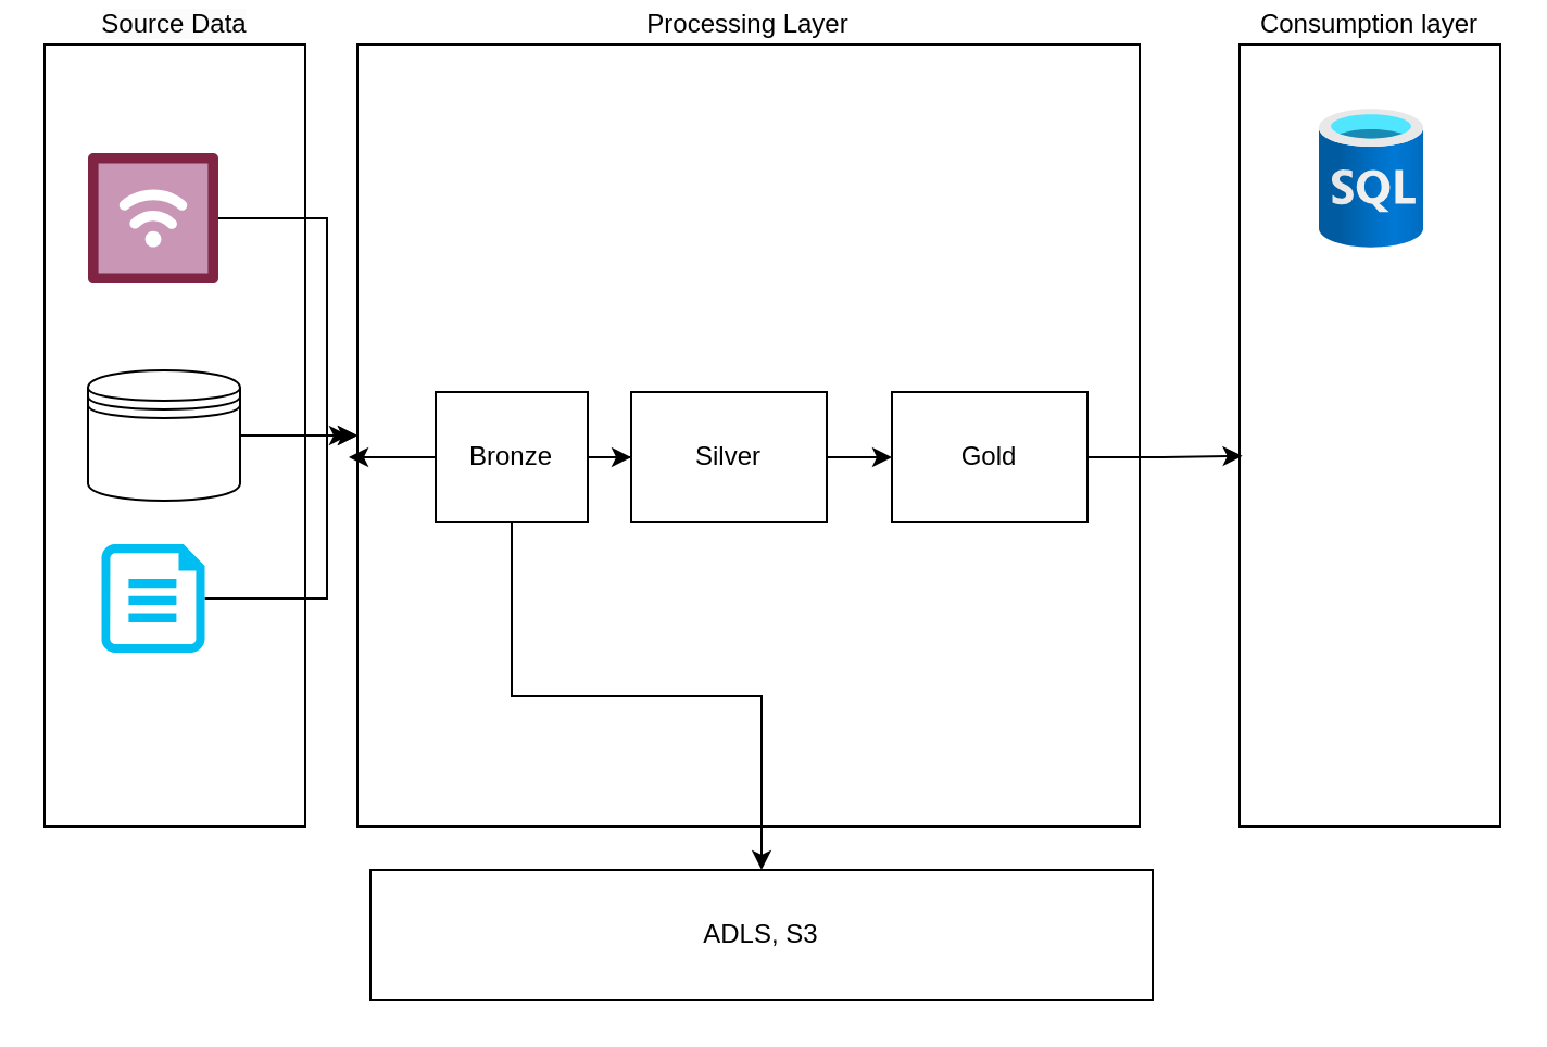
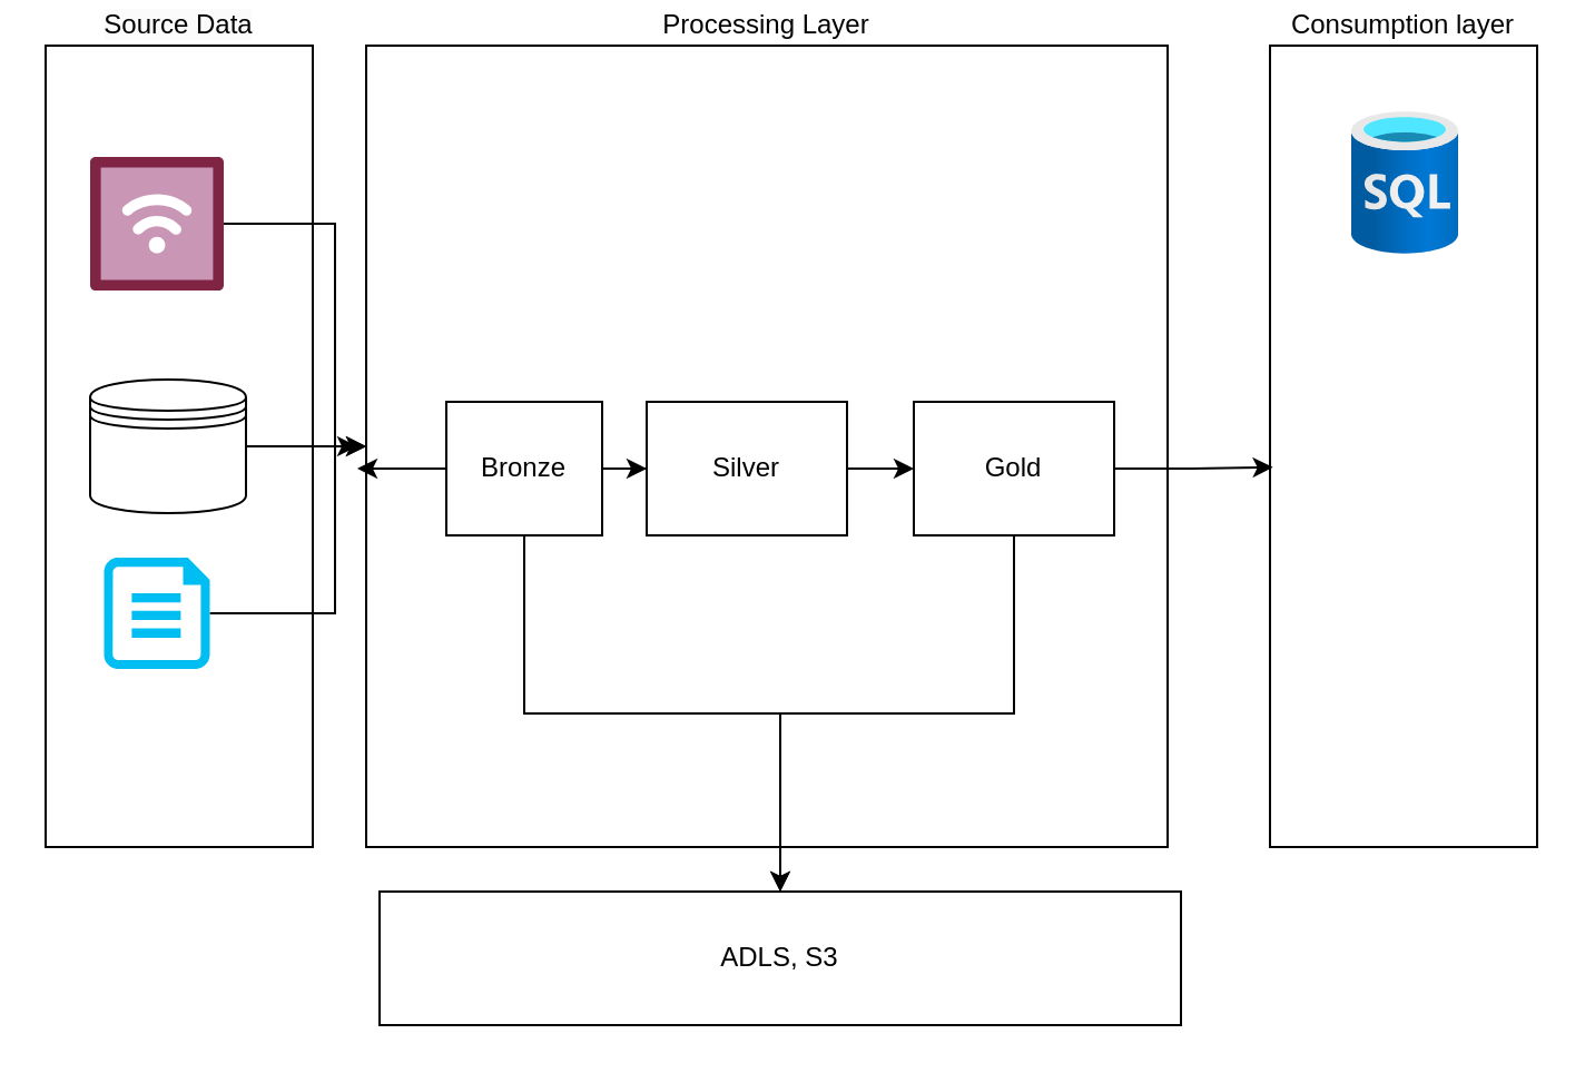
+ <mxCell id="12" style="edgeStyle=orthogonalEdgeStyle;rounded=0;orthogonalLoop=1;jettySize=auto;html=1;" edge="1" parent="1" source="13" target="11"><mxGeometry relative="1" as="geometry" /></mxCell>
